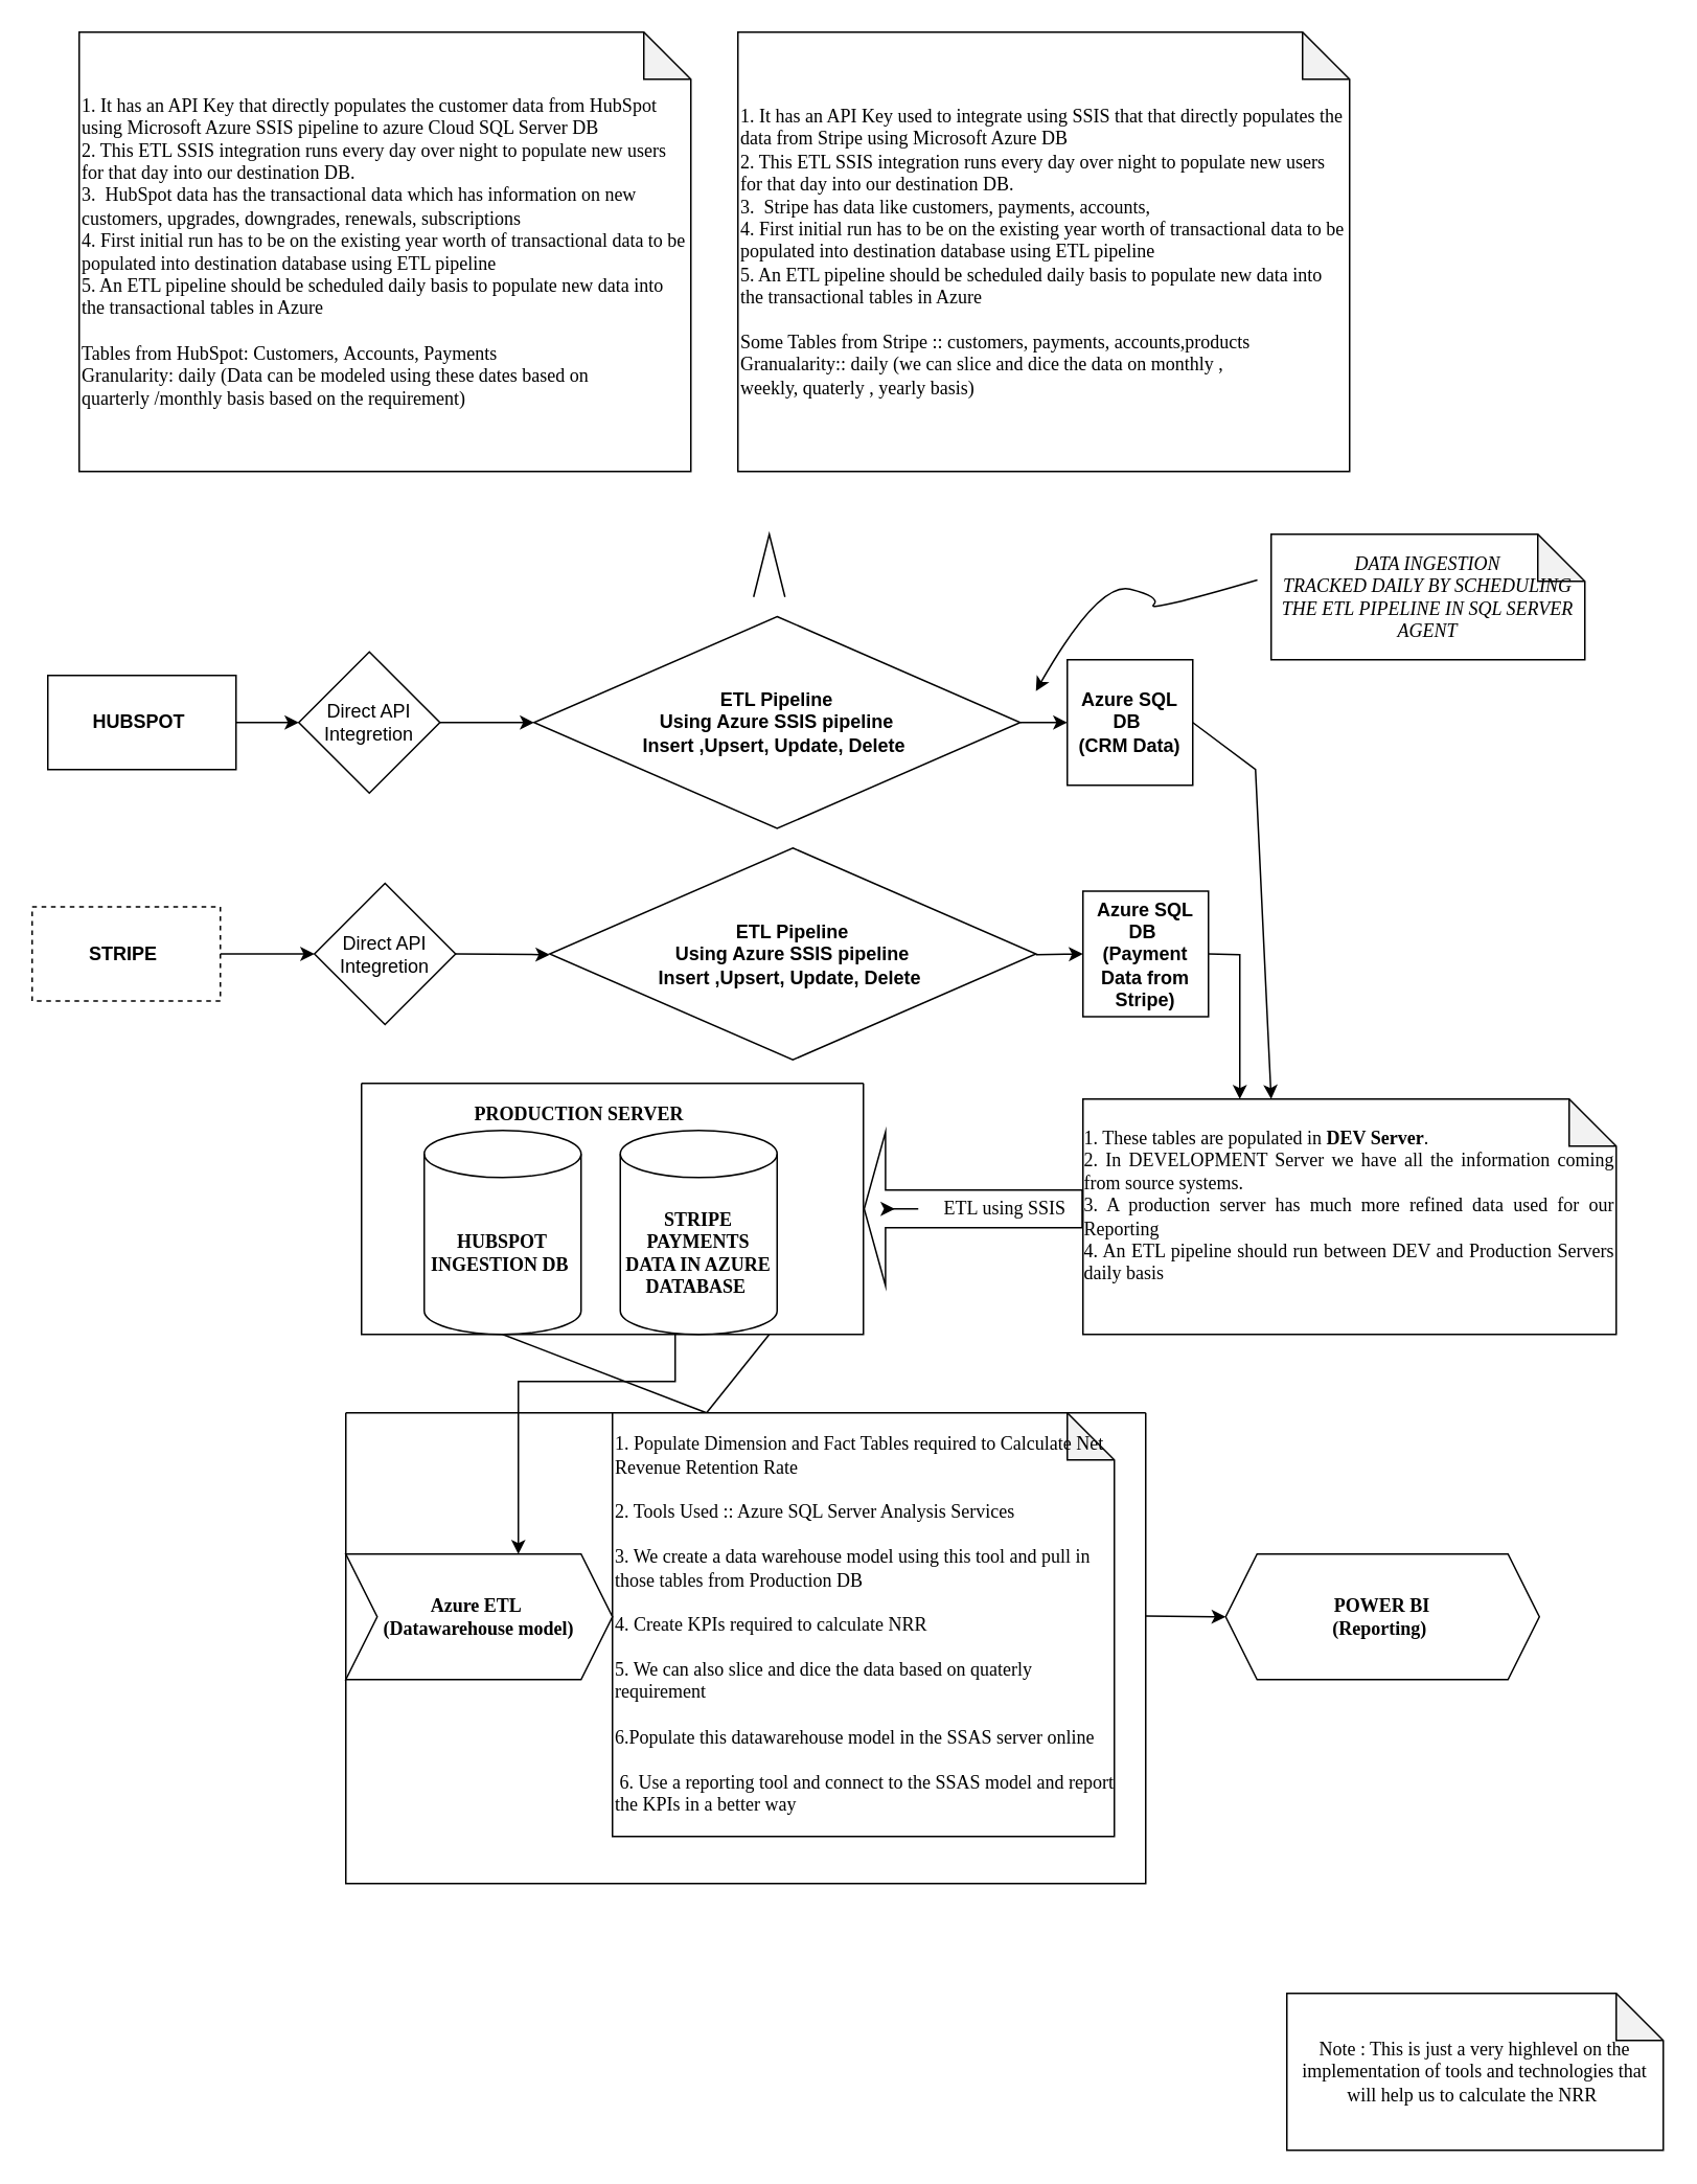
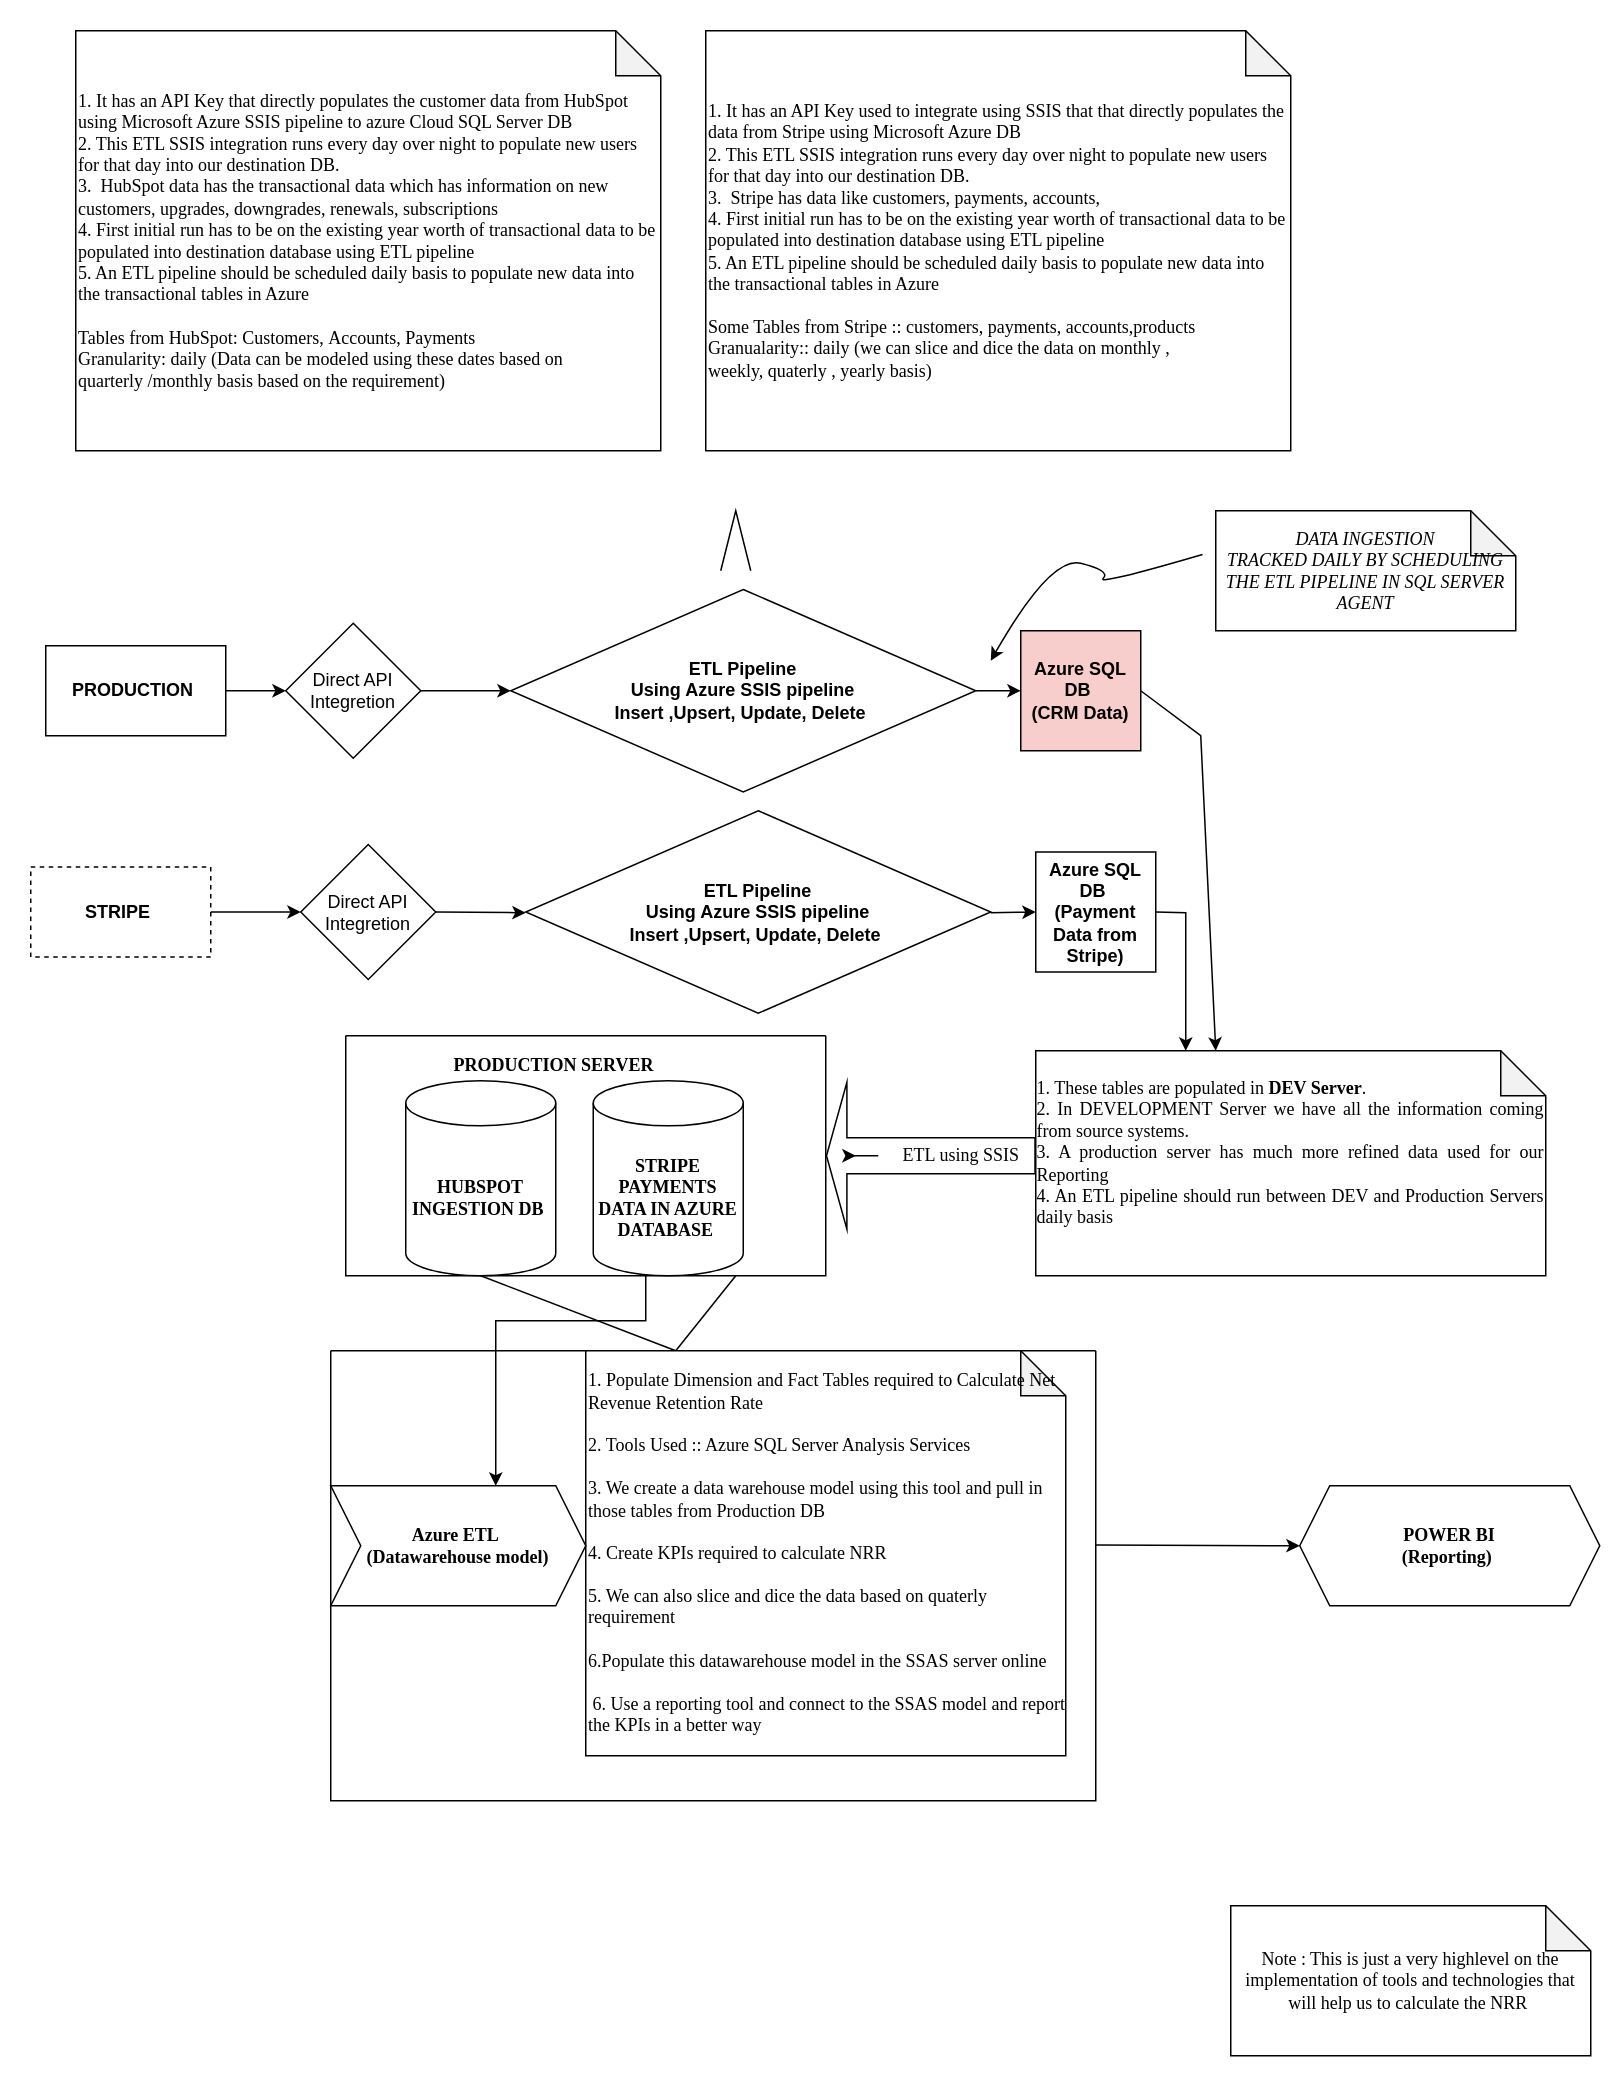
- <mxCell id="3" value="&lt;b&gt;HUBSPOT&amp;nbsp;&lt;/b&gt;" style="rounded=0;whiteSpace=wrap;html=1;" vertex="1" parent="1"><mxGeometry x="30" y="430" width="120" height="60" as="geometry" /></mxCell>
+ <mxCell id="3" value="&lt;b&gt;PRODUCTION&amp;nbsp;&lt;/b&gt;" style="rounded=0;whiteSpace=wrap;html=1;" vertex="1" parent="1"><mxGeometry x="30" y="430" width="120" height="60" as="geometry" /></mxCell>
- <mxCell id="9" value="&lt;b&gt;Azure SQL DB&amp;nbsp;&lt;br&gt;(CRM Data)&lt;/b&gt;" style="whiteSpace=wrap;html=1;aspect=fixed;" vertex="1" parent="1"><mxGeometry x="680" y="420" width="80" height="80" as="geometry" /></mxCell>
+ <mxCell id="9" value="&lt;b&gt;Azure SQL DB&amp;nbsp;&lt;br&gt;(CRM Data)&lt;/b&gt;" style="whiteSpace=wrap;html=1;aspect=fixed;fillColor=#f8cecc;" vertex="1" parent="1"><mxGeometry x="680" y="420" width="80" height="80" as="geometry" /></mxCell>
- <mxCell id="34" value="&lt;b&gt;POWER BI&lt;br&gt;(Reporting)&amp;nbsp;&lt;/b&gt;" style="shape=hexagon;perimeter=hexagonPerimeter2;whiteSpace=wrap;html=1;fixedSize=1;labelBackgroundColor=none;labelBorderColor=none;fontFamily=Comic Sans MS;" vertex="1" parent="1"><mxGeometry x="781" y="990" width="200" height="80" as="geometry" /></mxCell>
+ <mxCell id="34" value="&lt;b&gt;POWER BI&lt;br&gt;(Reporting)&amp;nbsp;&lt;/b&gt;" style="shape=hexagon;perimeter=hexagonPerimeter2;whiteSpace=wrap;html=1;fixedSize=1;labelBackgroundColor=none;labelBorderColor=none;fontFamily=Comic Sans MS;" vertex="1" parent="1"><mxGeometry x="866" y="990" width="200" height="80" as="geometry" /></mxCell>
